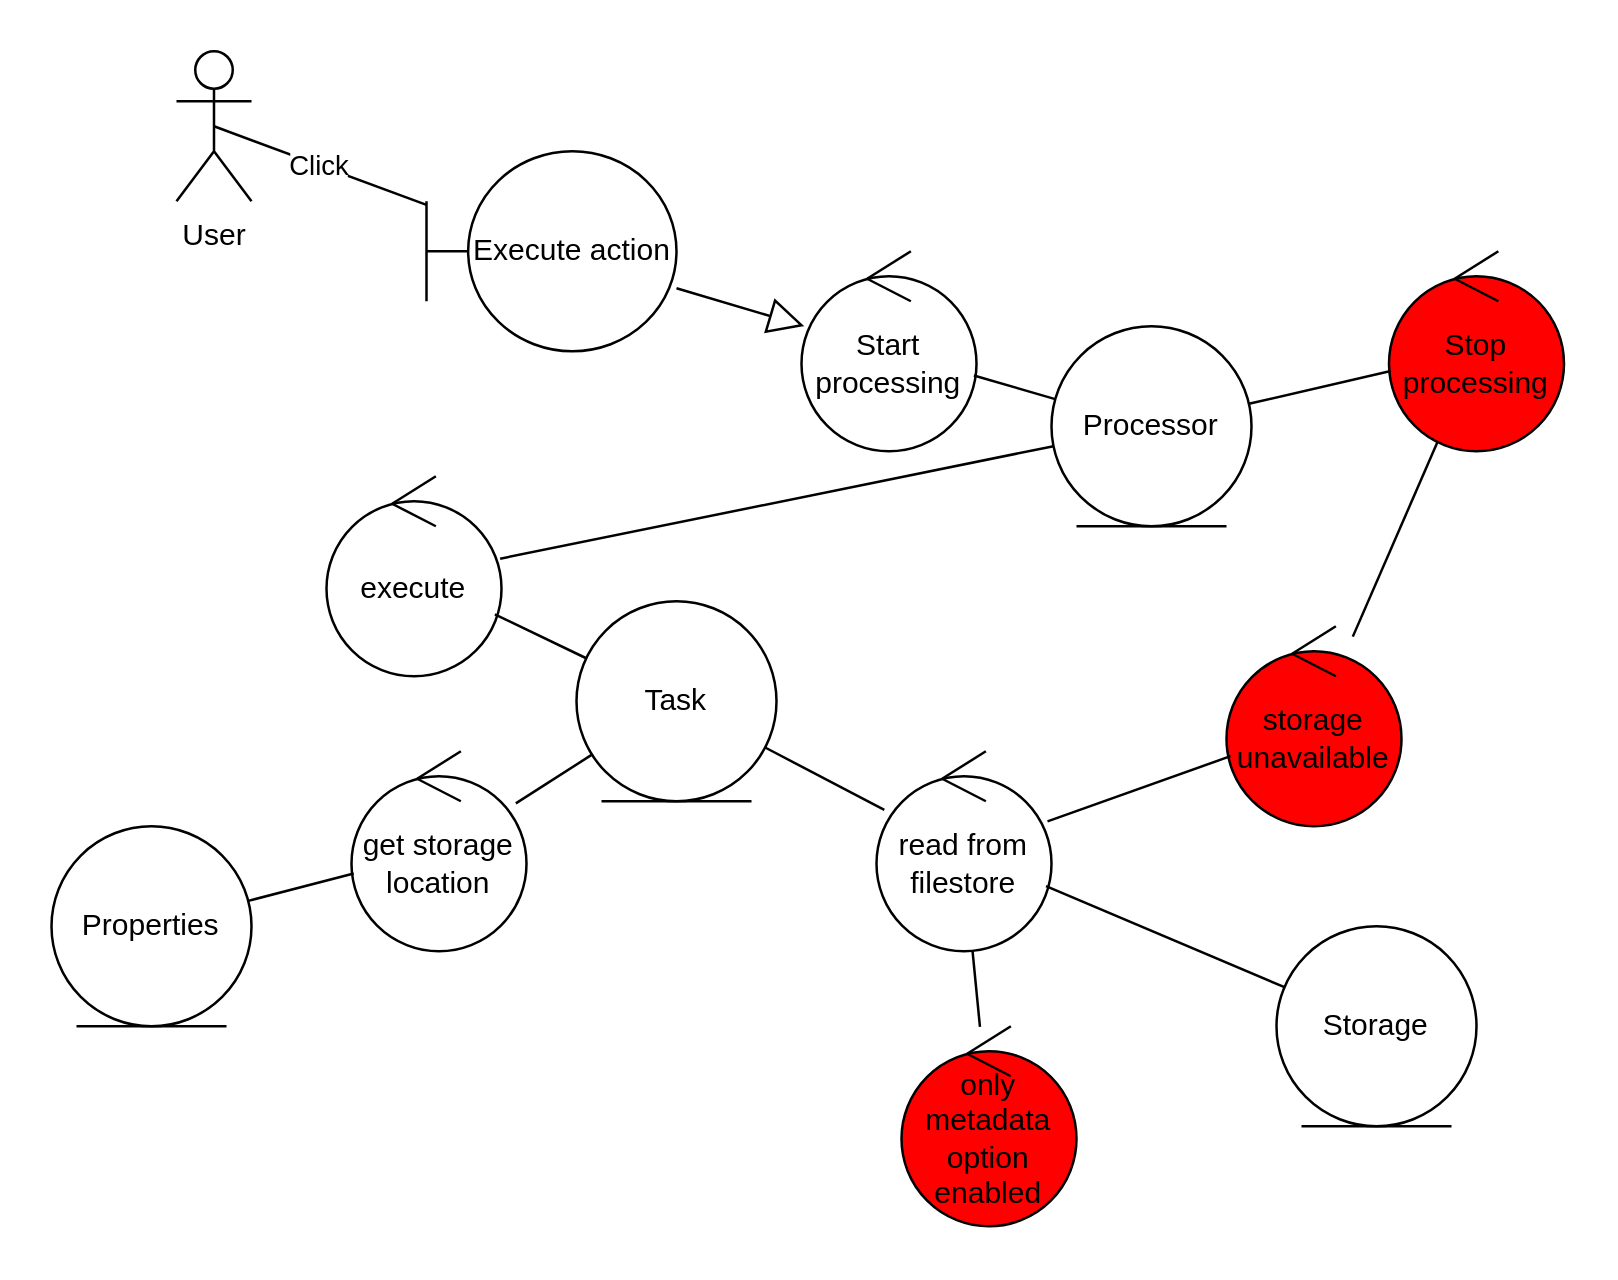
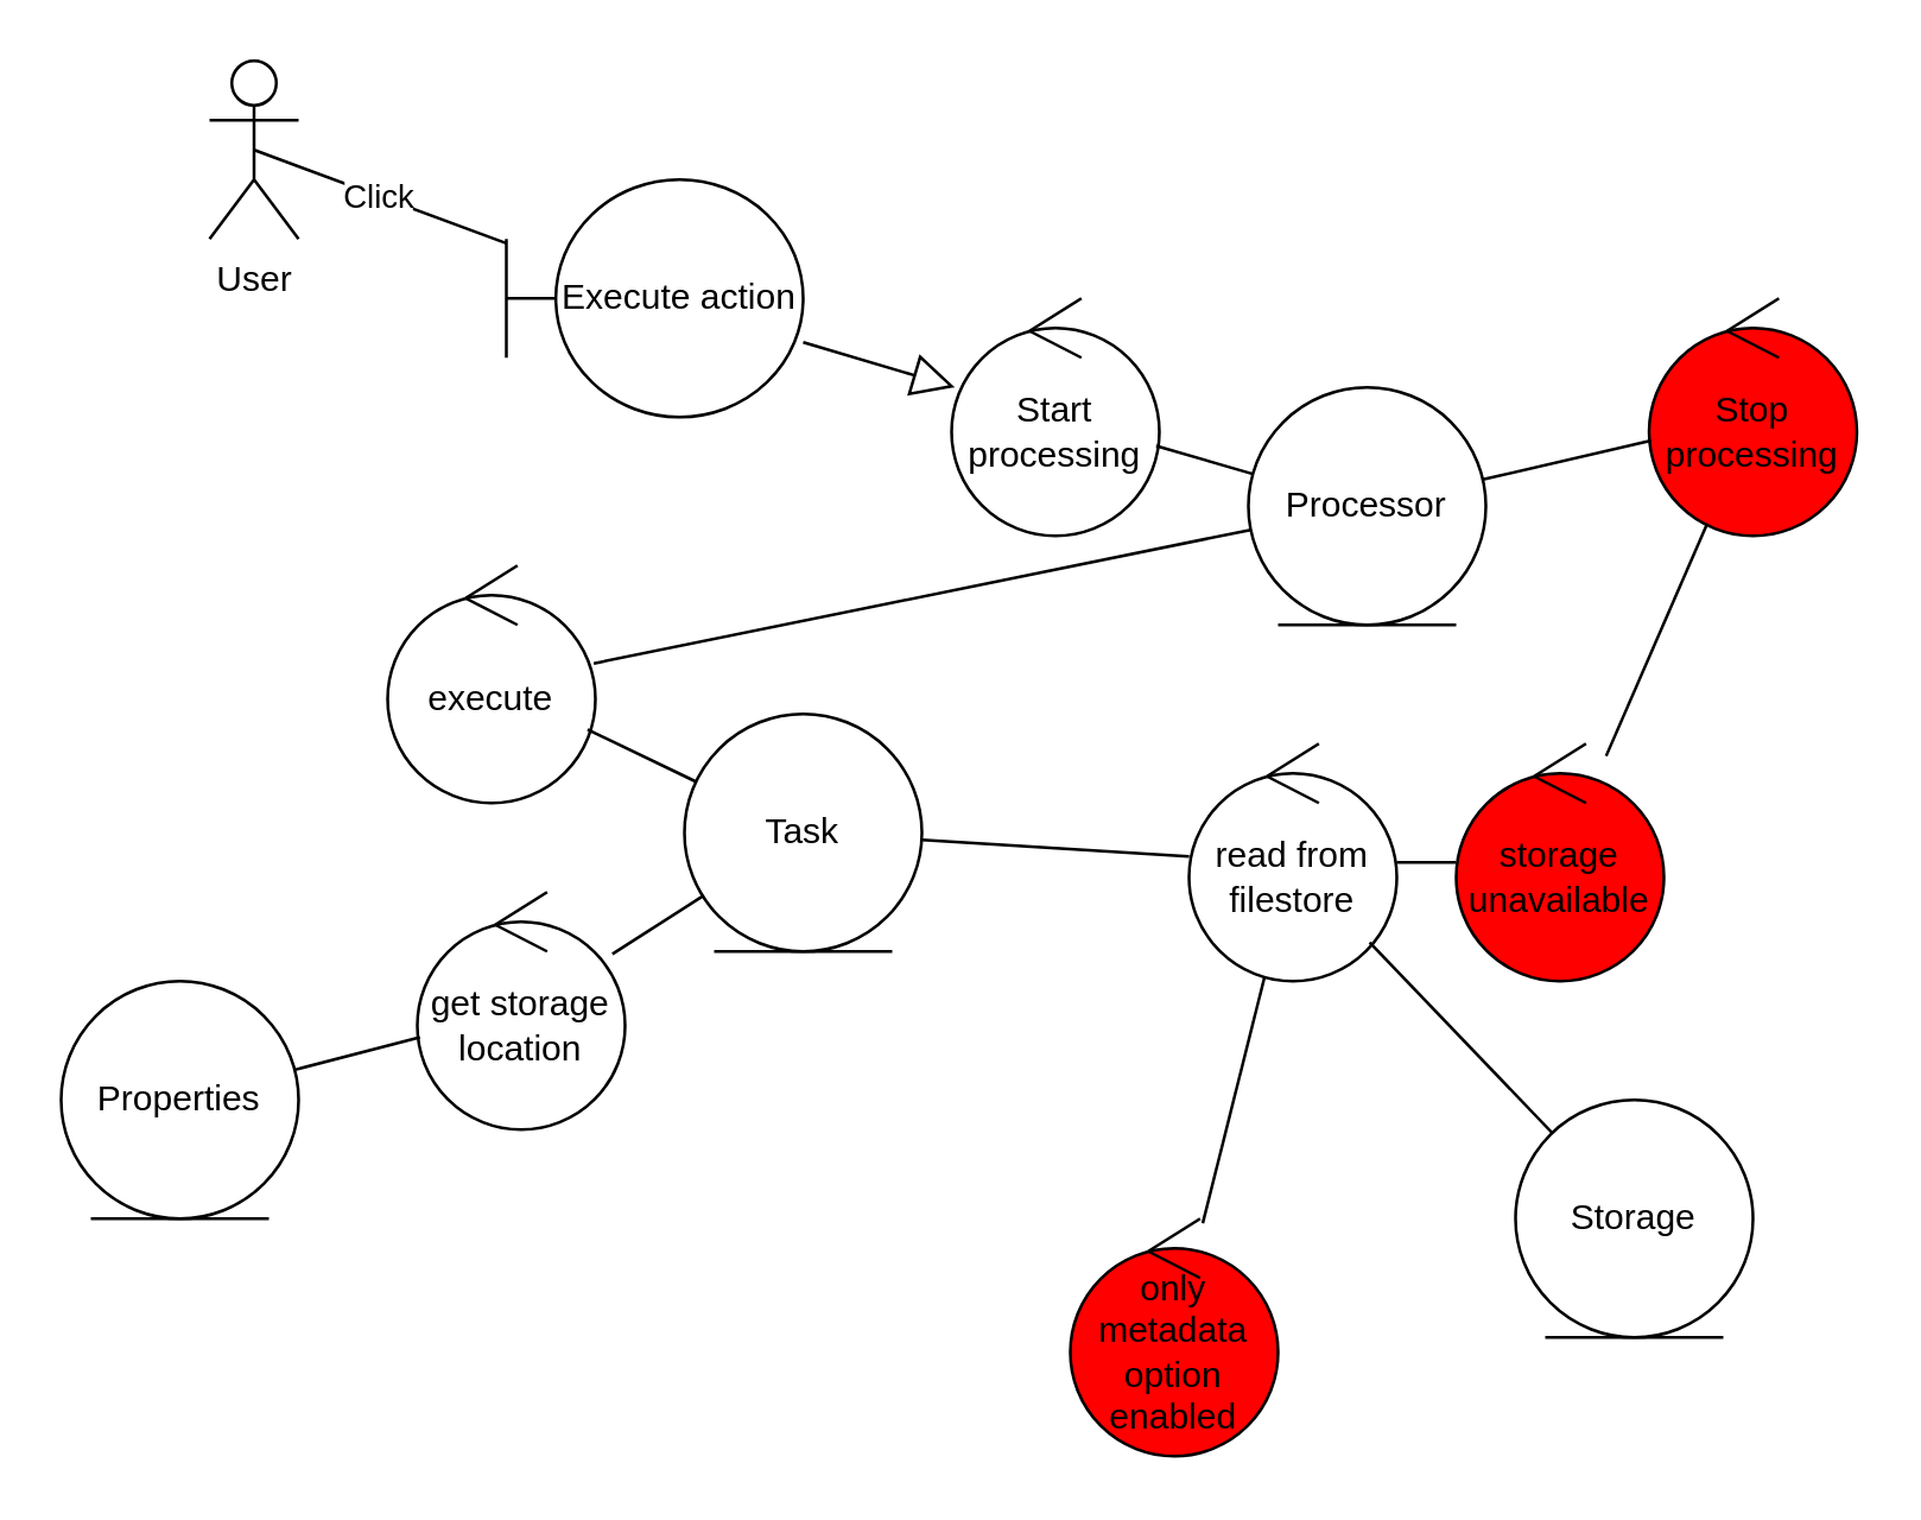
- <mxCell id="13" value="read from filestore" style="ellipse;shape=umlControl;whiteSpace=wrap;html=1;" vertex="1" parent="1"><mxGeometry x="350" y="300" width="70" height="80" as="geometry" /></mxCell>
+ <mxCell id="13" value="read from filestore" style="ellipse;shape=umlControl;whiteSpace=wrap;html=1;" vertex="1" parent="1"><mxGeometry x="400" y="250" width="70" height="80" as="geometry" /></mxCell>
